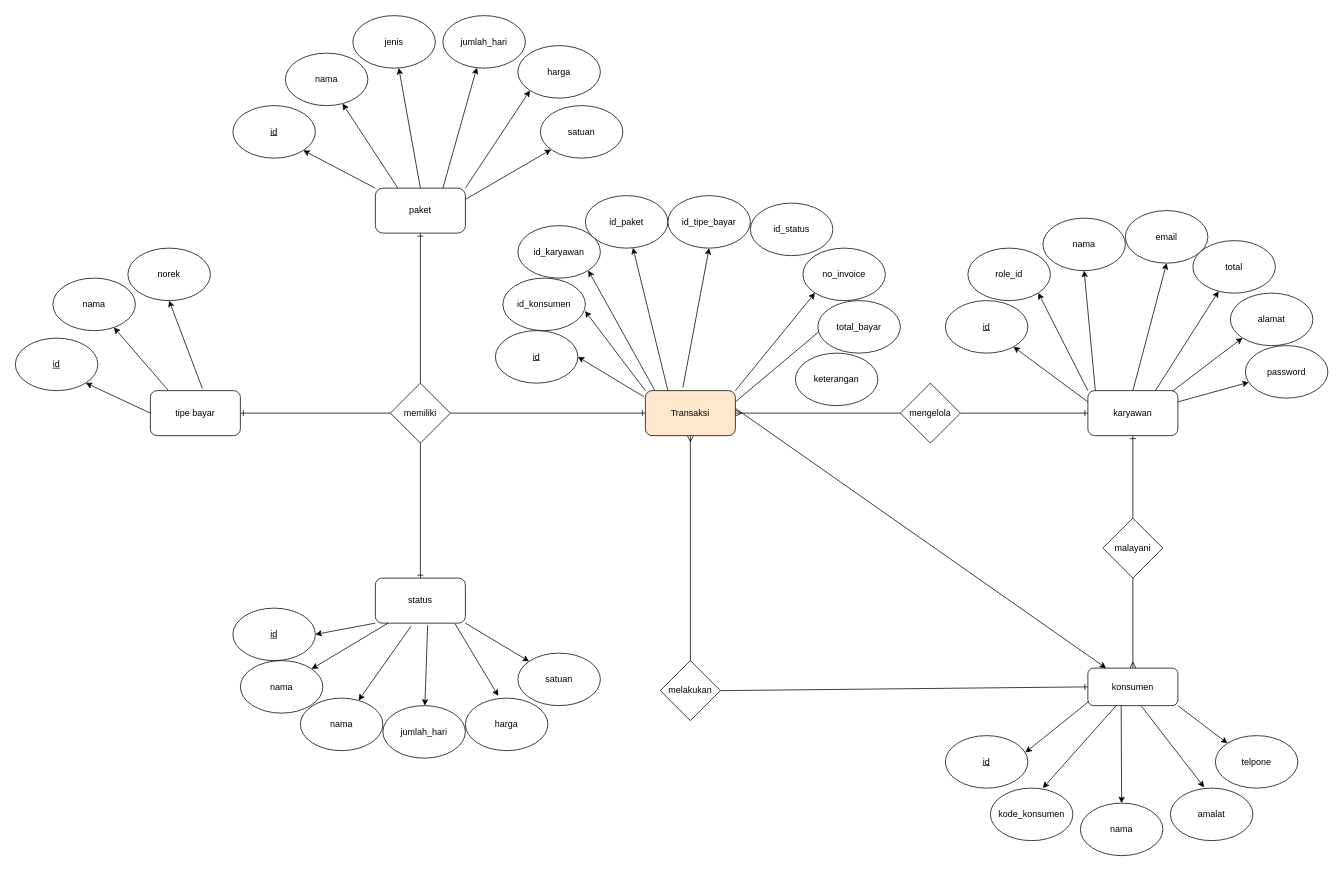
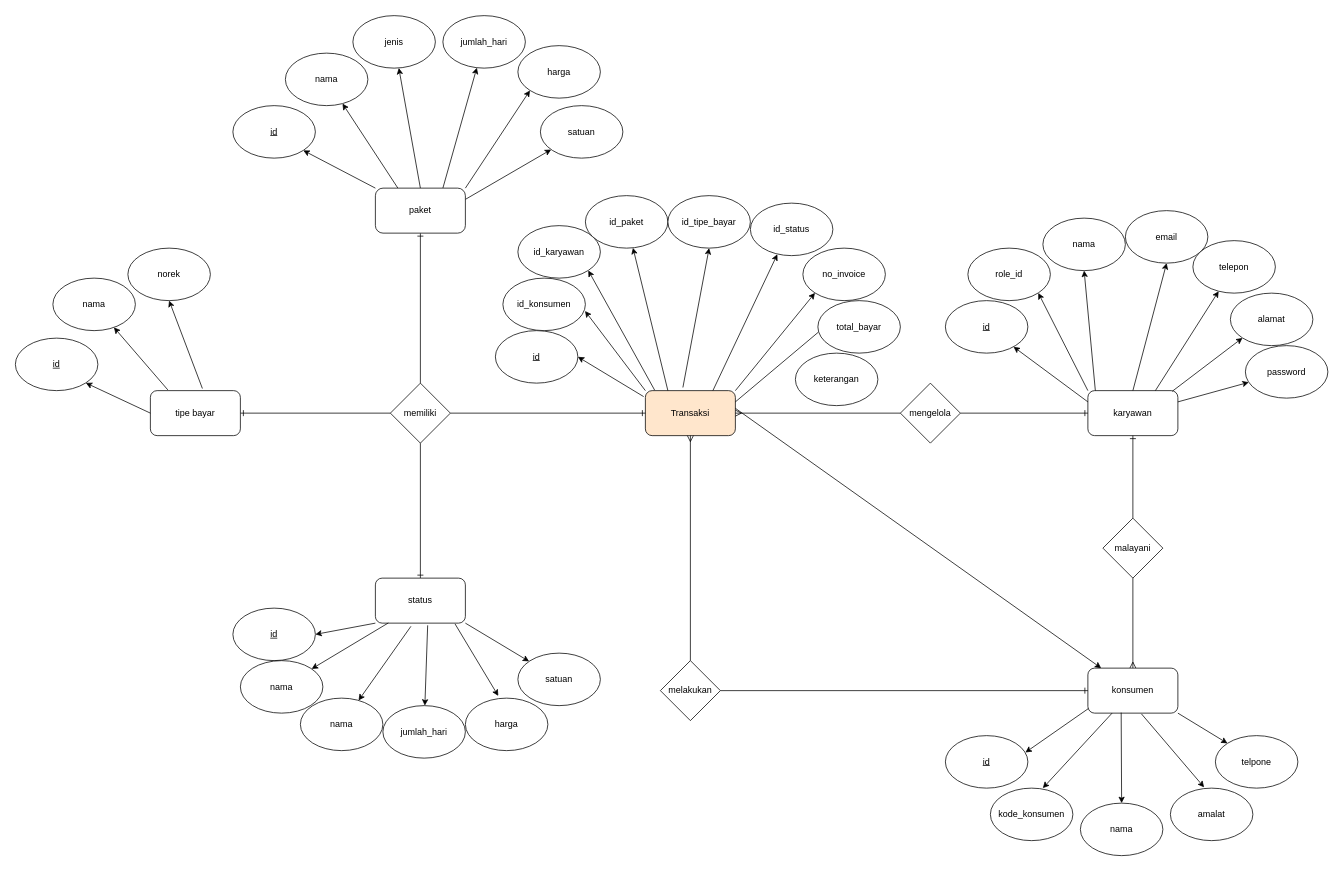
- <mxCell id="33" value="total" style="ellipse;whiteSpace=wrap;html=1;" parent="1" vertex="1"><mxGeometry x="1590" y="320" width="110" height="70" as="geometry" /></mxCell>
+ <mxCell id="33" value="telepon" style="ellipse;whiteSpace=wrap;html=1;" parent="1" vertex="1"><mxGeometry x="1590" y="320" width="110" height="70" as="geometry" /></mxCell>
+ <mxCell id="15" value="" style="endArrow=classic;html=1;rounded=0;exitX=0.75;exitY=0;exitDx=0;exitDy=0;entryX=0.327;entryY=0.974;entryDx=0;entryDy=0;entryPerimeter=0;" parent="1" source="2" target="11" edge="1"><mxGeometry width="50" height="50" relative="1" as="geometry"><mxPoint x="935" y="540" as="sourcePoint" /><mxPoint x="970" y="334" as="targetPoint" /></mxGeometry></mxCell>
- <mxCell id="42" value="konsumen" style="rounded=1;whiteSpace=wrap;html=1;" parent="1" vertex="1"><mxGeometry x="1450" y="890" width="120" height="50" as="geometry" /></mxCell>
+ <mxCell id="42" value="konsumen" style="rounded=1;whiteSpace=wrap;html=1;" parent="1" vertex="1"><mxGeometry x="1450" y="890" width="120" height="60" as="geometry" /></mxCell>
